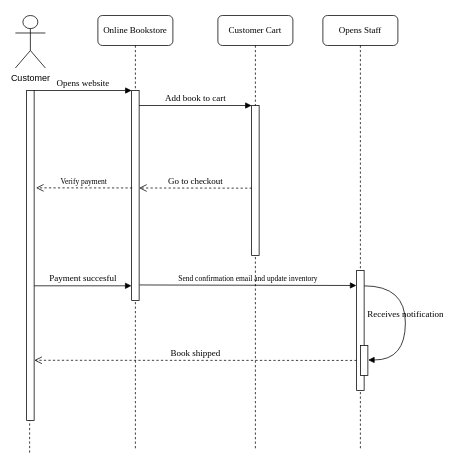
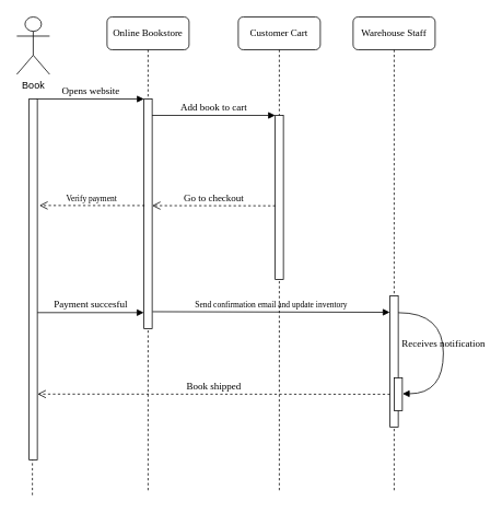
- <mxCell id="7" value="Opens Staff" style="shape=umlLifeline;perimeter=lifelinePerimeter;whiteSpace=wrap;html=1;container=1;collapsible=0;recursiveResize=0;outlineConnect=0;rounded=1;shadow=0;comic=0;labelBackgroundColor=none;strokeWidth=1;fontFamily=Verdana;fontSize=12;align=center;" parent="1" vertex="1"><mxGeometry x="430" y="20" width="100" height="580" as="geometry" /></mxCell>
+ <mxCell id="7" value="Warehouse Staff" style="shape=umlLifeline;perimeter=lifelinePerimeter;whiteSpace=wrap;html=1;container=1;collapsible=0;recursiveResize=0;outlineConnect=0;rounded=1;shadow=0;comic=0;labelBackgroundColor=none;strokeWidth=1;fontFamily=Verdana;fontSize=12;align=center;" parent="1" vertex="1"><mxGeometry x="430" y="20" width="100" height="580" as="geometry" /></mxCell>
- <mxCell id="15" value="Customer" style="shape=umlActor;verticalLabelPosition=bottom;verticalAlign=top;html=1;outlineConnect=0;" parent="1" vertex="1"><mxGeometry x="20" y="20" width="40" height="70" as="geometry" /></mxCell>
+ <mxCell id="15" value="Book" style="shape=umlActor;verticalLabelPosition=bottom;verticalAlign=top;html=1;outlineConnect=0;" parent="1" vertex="1"><mxGeometry x="20" y="20" width="40" height="70" as="geometry" /></mxCell>
